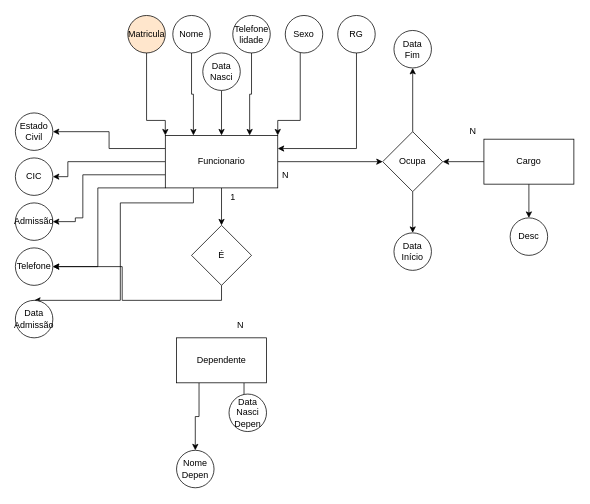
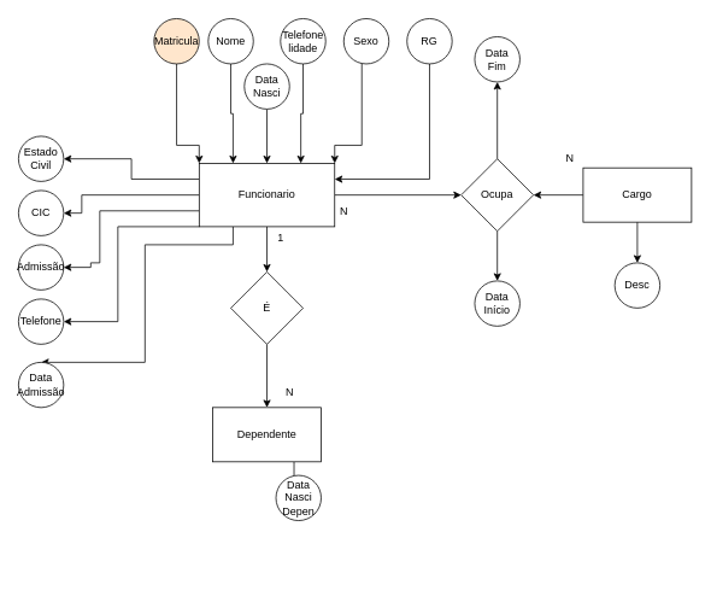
- <mxCell id="40" style="edgeStyle=orthogonalEdgeStyle;rounded=0;orthogonalLoop=1;jettySize=auto;html=1;exitX=0.5;exitY=1;exitDx=0;exitDy=0;" parent="1" source="41" target="33" edge="1"><mxGeometry relative="1" as="geometry" /></mxCell>
+ <mxCell id="40" style="edgeStyle=orthogonalEdgeStyle;rounded=0;orthogonalLoop=1;jettySize=auto;html=1;exitX=0.5;exitY=1;exitDx=0;exitDy=0;" parent="1" source="41" target="37" edge="1"><mxGeometry relative="1" as="geometry" /></mxCell>
- <mxCell id="35" style="edgeStyle=orthogonalEdgeStyle;rounded=0;orthogonalLoop=1;jettySize=auto;html=1;exitX=0.25;exitY=1;exitDx=0;exitDy=0;entryX=0.5;entryY=0;entryDx=0;entryDy=0;" parent="1" source="37" target="38" edge="1"><mxGeometry relative="1" as="geometry" /></mxCell>
- <mxCell id="38" value="Nome&lt;br&gt;Depen" style="ellipse;whiteSpace=wrap;html=1;aspect=fixed;" parent="1" vertex="1"><mxGeometry x="235" y="600" width="50" height="50" as="geometry" /></mxCell>
